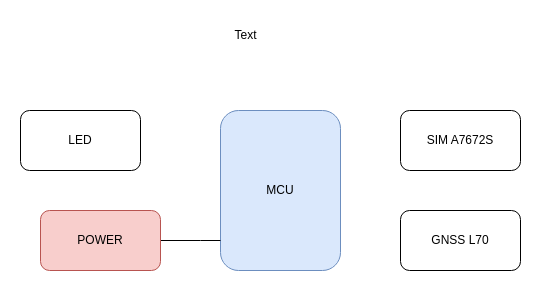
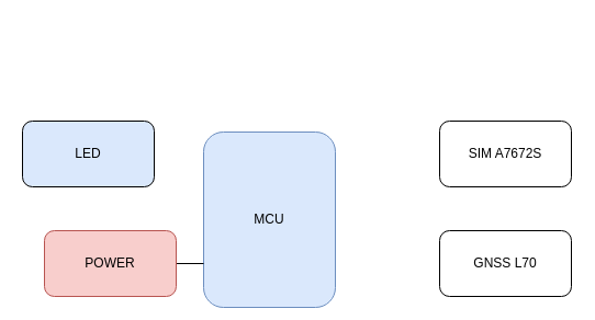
- <mxCell id="8" value="Text" style="text;html=1;align=center;verticalAlign=middle;resizable=0;points=[];autosize=1;strokeColor=none;fillColor=none;" vertex="1" parent="1"><mxGeometry x="220" y="20" width="50" height="30" as="geometry" /></mxCell>
- <mxCell id="5" value="LED" style="rounded=1;whiteSpace=wrap;html=1;" vertex="1" parent="1"><mxGeometry x="20" y="110" width="120" height="60" as="geometry" /></mxCell>
+ <mxCell id="5" value="LED" style="rounded=1;whiteSpace=wrap;html=1;fillColor=#dae8fc;" vertex="1" parent="1"><mxGeometry x="20" y="110" width="120" height="60" as="geometry" /></mxCell>
- <mxCell id="2" value="MCU" style="rounded=1;whiteSpace=wrap;html=1;fillColor=#dae8fc;strokeColor=#6c8ebf;" vertex="1" parent="1"><mxGeometry x="220" y="110" width="120" height="160" as="geometry" /></mxCell>
+ <mxCell id="2" value="MCU" style="rounded=1;whiteSpace=wrap;html=1;fillColor=#dae8fc;strokeColor=#6c8ebf;" vertex="1" parent="1"><mxGeometry x="185" y="120" width="120" height="160" as="geometry" /></mxCell>
